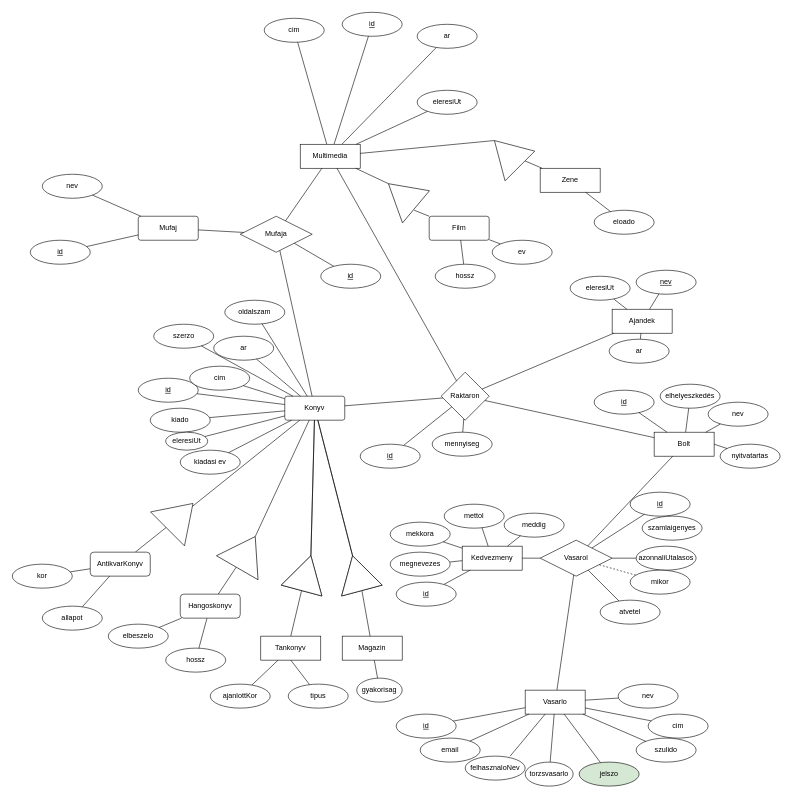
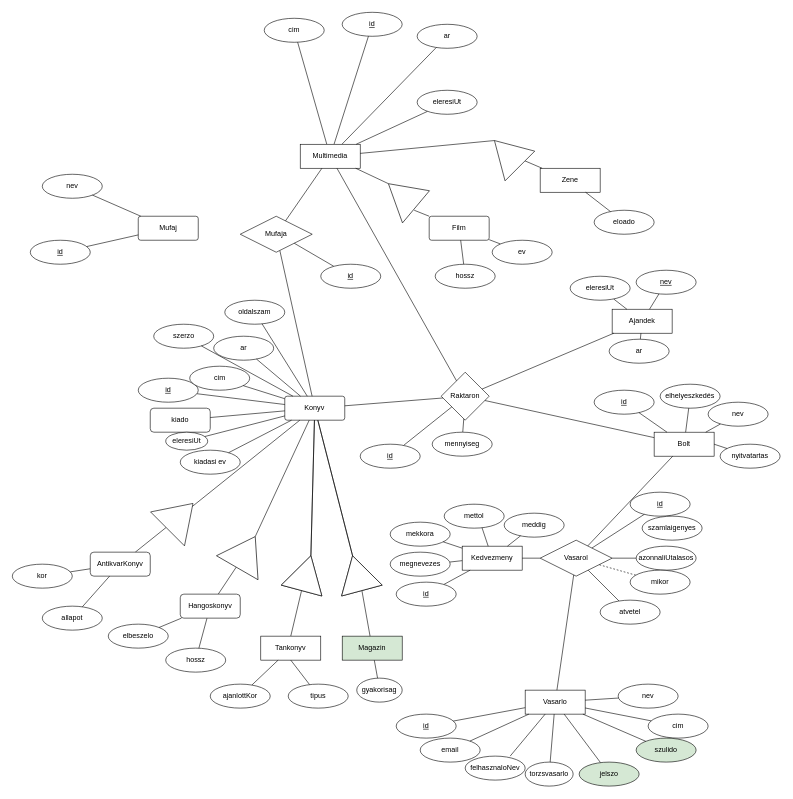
- <mxCell id="23" value="" style="endArrow=none;html=1;rounded=0;" parent="1" source="21" target="22" edge="1"><mxGeometry relative="1" as="geometry"><mxPoint x="595.714" y="780" as="sourcePoint" /><mxPoint x="472.667" y="881.333" as="targetPoint" /></mxGeometry></mxCell>
- <mxCell id="3" value="kiado" style="ellipse;whiteSpace=wrap;html=1;align=center;" parent="1" vertex="1"><mxGeometry x="250" y="680" width="100" height="40" as="geometry" /></mxCell>
+ <mxCell id="3" value="kiado" style="whiteSpace=wrap;html=1;align=center;rounded=1;" parent="1" vertex="1"><mxGeometry x="250" y="680" width="100" height="40" as="geometry" /></mxCell>
- <mxCell id="130" value="Magazin" style="whiteSpace=wrap;html=1;align=center;" parent="1" vertex="1"><mxGeometry x="570" y="1060" width="100" height="40" as="geometry" /></mxCell>
+ <mxCell id="130" value="Magazin" style="whiteSpace=wrap;html=1;align=center;fillColor=#d5e8d4;" parent="1" vertex="1"><mxGeometry x="570" y="1060" width="100" height="40" as="geometry" /></mxCell>
- <mxCell id="40" value="szulido" style="ellipse;whiteSpace=wrap;html=1;align=center;" parent="1" vertex="1"><mxGeometry x="1060" y="1230" width="100" height="40" as="geometry" /></mxCell>
+ <mxCell id="40" value="szulido" style="ellipse;whiteSpace=wrap;html=1;align=center;fillColor=#d5e8d4;" parent="1" vertex="1"><mxGeometry x="1060" y="1230" width="100" height="40" as="geometry" /></mxCell>
